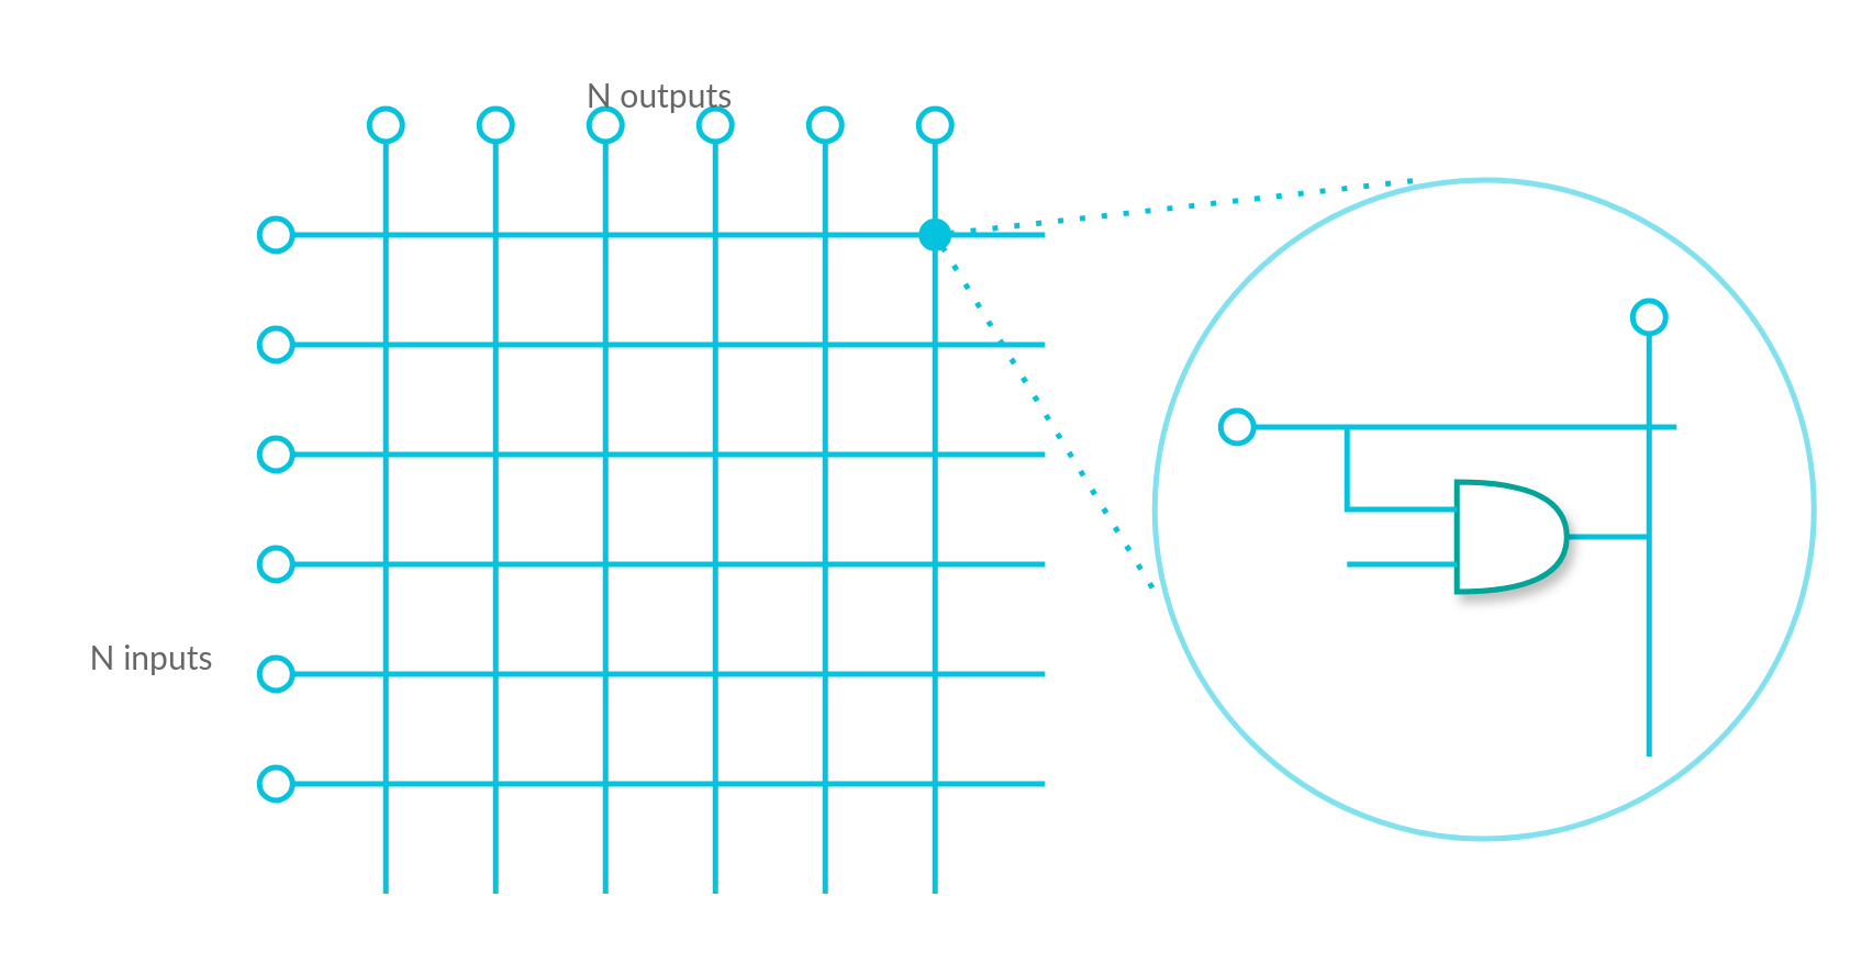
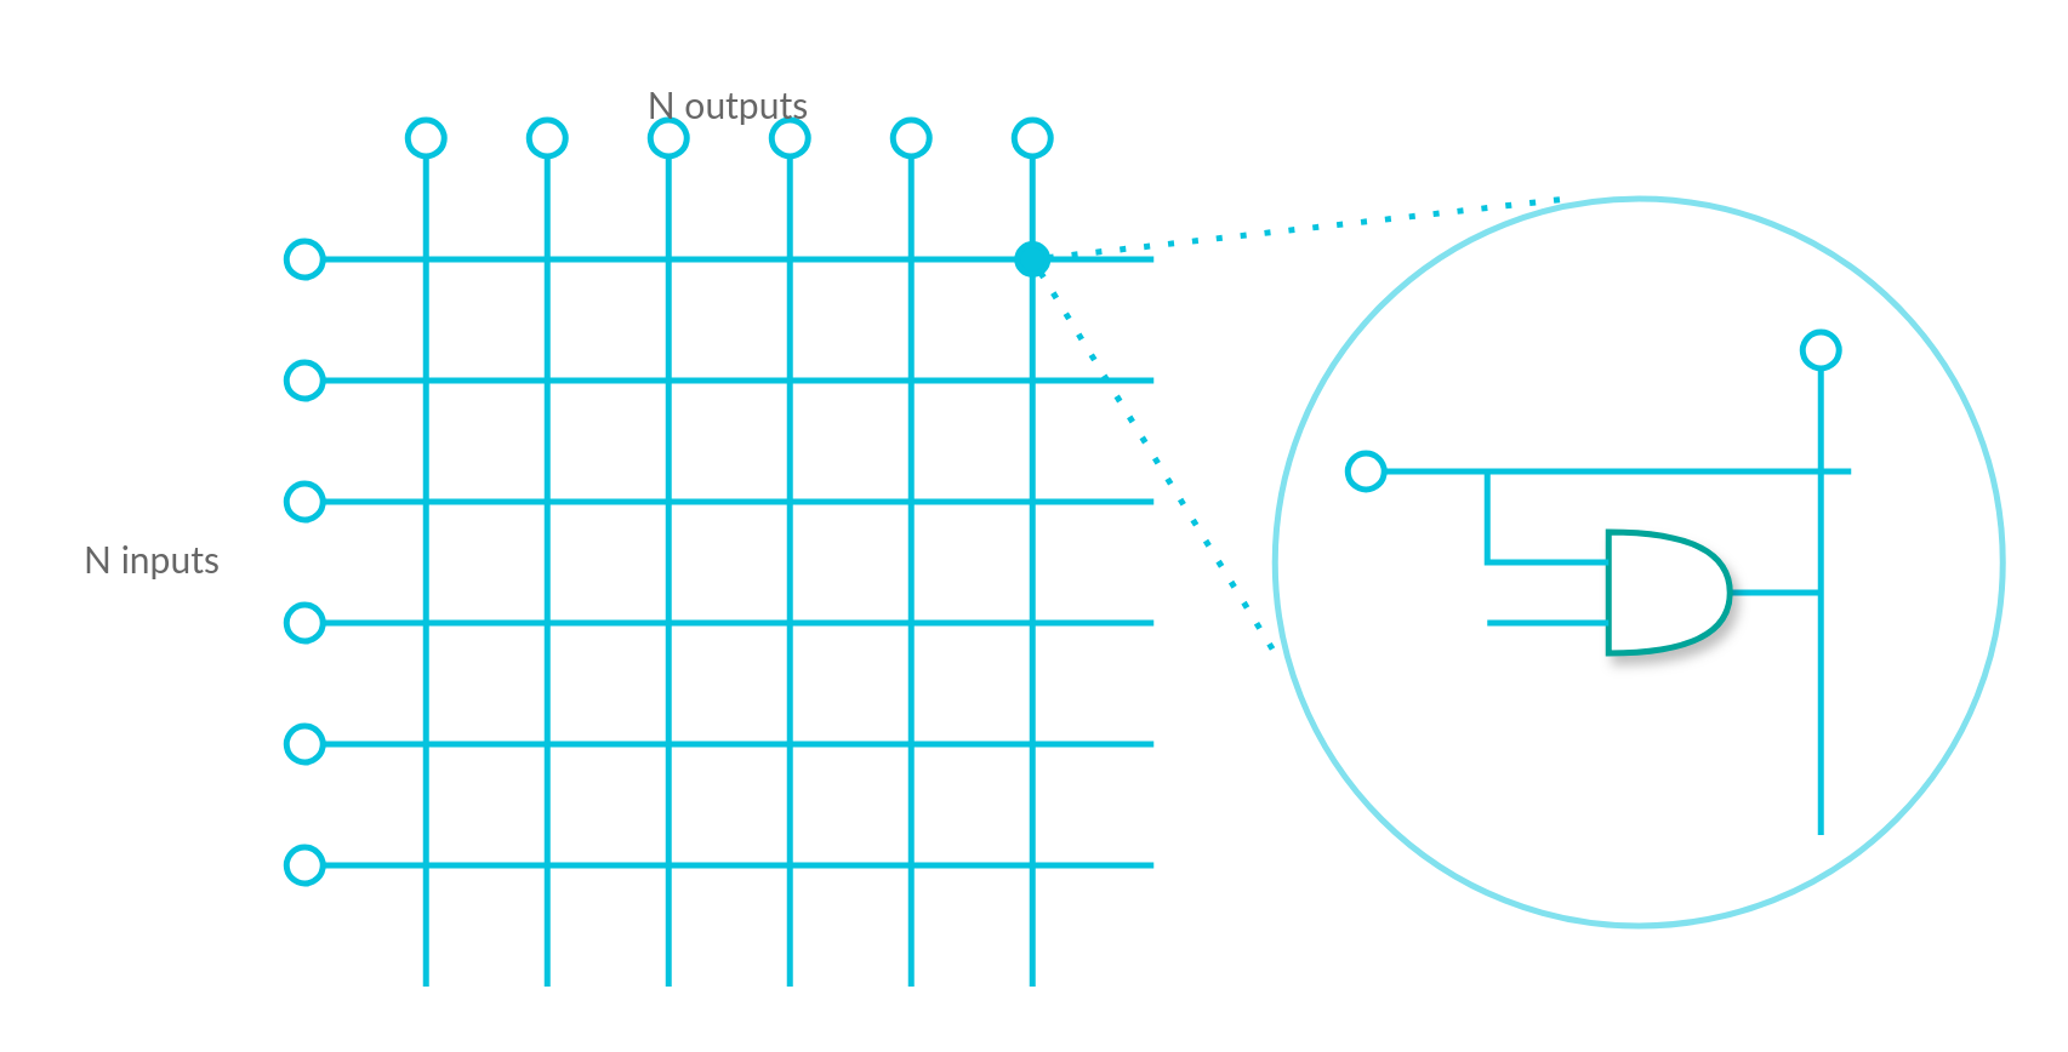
- <mxCell id="24" value="N inputs" style="text;strokeColor=none;align=center;fillColor=none;html=1;verticalAlign=middle;whiteSpace=wrap;rounded=0;fontFamily=Lato;fontSource=https%3A%2F%2Ffonts.googleapis.com%2Fcss%3Ffamily%3DLato;fontColor=#666666;" vertex="1" parent="1"><mxGeometry x="25" y="225" width="60" height="30" as="geometry" /></mxCell>
+ <mxCell id="24" value="N inputs" style="text;strokeColor=none;align=center;fillColor=none;html=1;verticalAlign=middle;whiteSpace=wrap;rounded=0;fontFamily=Lato;fontSource=https%3A%2F%2Ffonts.googleapis.com%2Fcss%3Ffamily%3DLato;fontColor=#666666;" vertex="1" parent="1"><mxGeometry x="20" y="170" width="60" height="30" as="geometry" /></mxCell>
